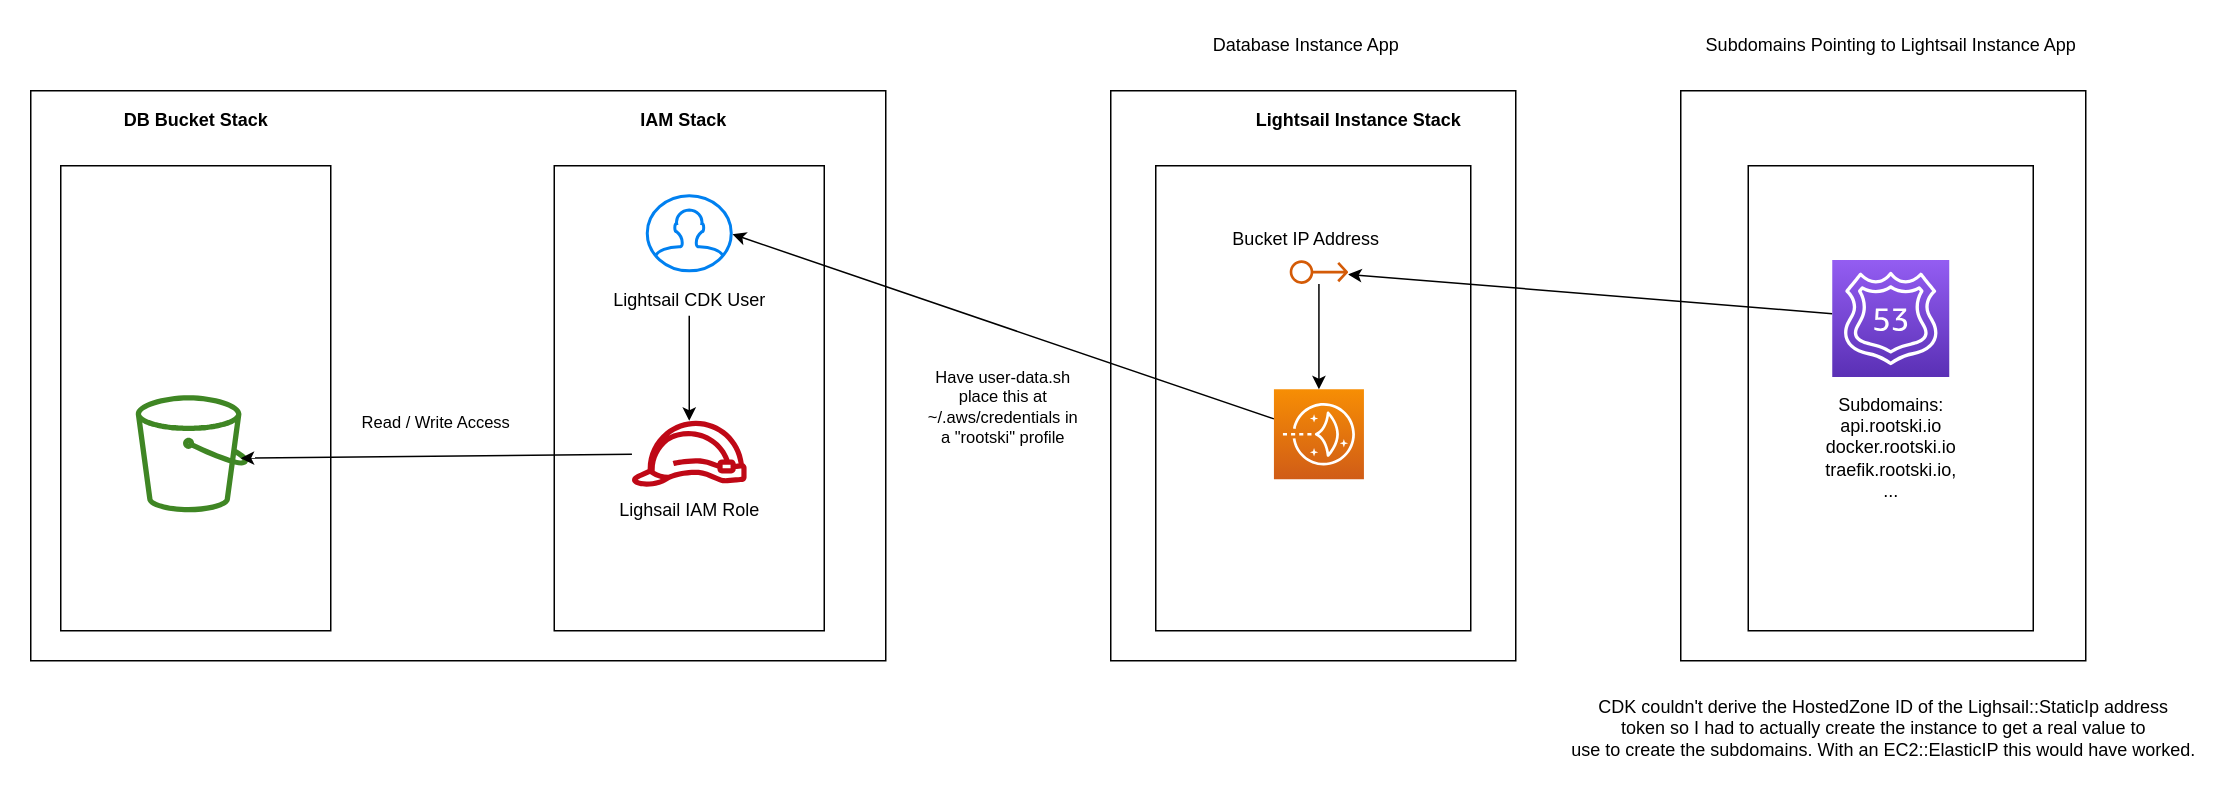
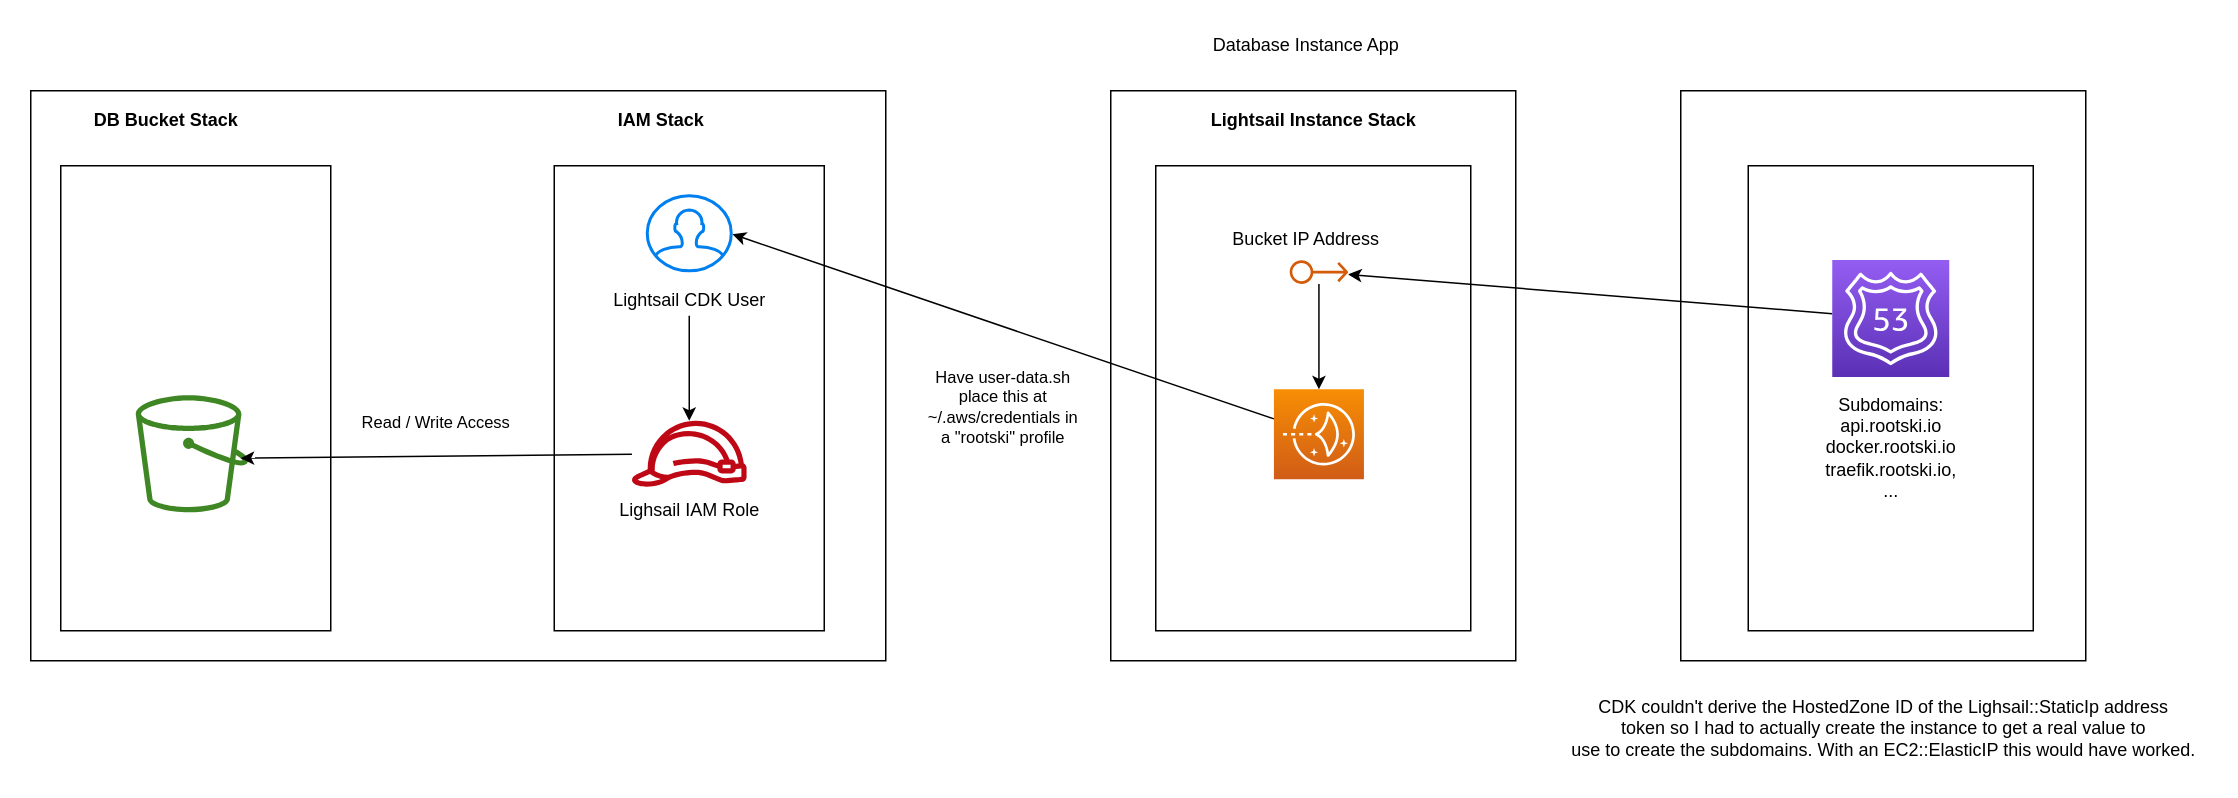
- <mxCell id="30" value="Subdomains Pointing to Lightsail Instance App" style="text;html=1;align=center;verticalAlign=middle;resizable=0;points=[];autosize=1;strokeColor=none;fillColor=none;" parent="1" vertex="1"><mxGeometry x="1130" y="20" width="260" height="20" as="geometry" /></mxCell>
- <mxCell id="22" value="&lt;b&gt;DB Bucket Stack&lt;/b&gt;" style="text;html=1;align=center;verticalAlign=middle;resizable=0;points=[];autosize=1;strokeColor=none;fillColor=none;" parent="1" vertex="1"><mxGeometry x="75" y="70" width="110" height="20" as="geometry" /></mxCell>
+ <mxCell id="22" value="&lt;b&gt;DB Bucket Stack&lt;/b&gt;" style="text;html=1;align=center;verticalAlign=middle;resizable=0;points=[];autosize=1;strokeColor=none;fillColor=none;" parent="1" vertex="1"><mxGeometry x="55" y="70" width="110" height="20" as="geometry" /></mxCell>
- <mxCell id="23" value="&lt;b&gt;IAM Stack&lt;/b&gt;" style="text;html=1;align=center;verticalAlign=middle;resizable=0;points=[];autosize=1;strokeColor=none;fillColor=none;" parent="1" vertex="1"><mxGeometry x="420" y="70" width="70" height="20" as="geometry" /></mxCell>
+ <mxCell id="23" value="&lt;b&gt;IAM Stack&lt;/b&gt;" style="text;html=1;align=center;verticalAlign=middle;resizable=0;points=[];autosize=1;strokeColor=none;fillColor=none;" parent="1" vertex="1"><mxGeometry x="405" y="70" width="70" height="20" as="geometry" /></mxCell>
- <mxCell id="24" value="&lt;b&gt;Lightsail Instance Stack&lt;/b&gt;" style="text;html=1;align=center;verticalAlign=middle;resizable=0;points=[];autosize=1;strokeColor=none;fillColor=none;" parent="1" vertex="1"><mxGeometry x="830" y="70" width="150" height="20" as="geometry" /></mxCell>
+ <mxCell id="24" value="&lt;b&gt;Lightsail Instance Stack&lt;/b&gt;" style="text;html=1;align=center;verticalAlign=middle;resizable=0;points=[];autosize=1;strokeColor=none;fillColor=none;" parent="1" vertex="1"><mxGeometry x="800" y="70" width="150" height="20" as="geometry" /></mxCell>
